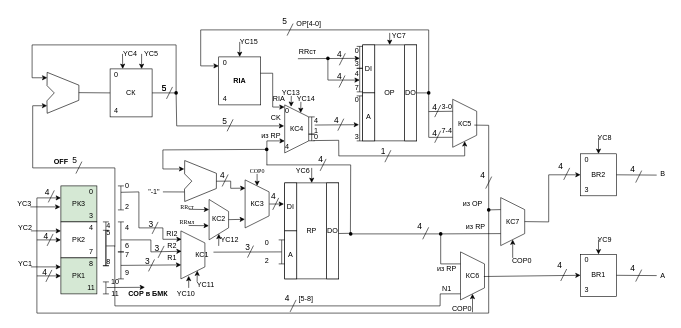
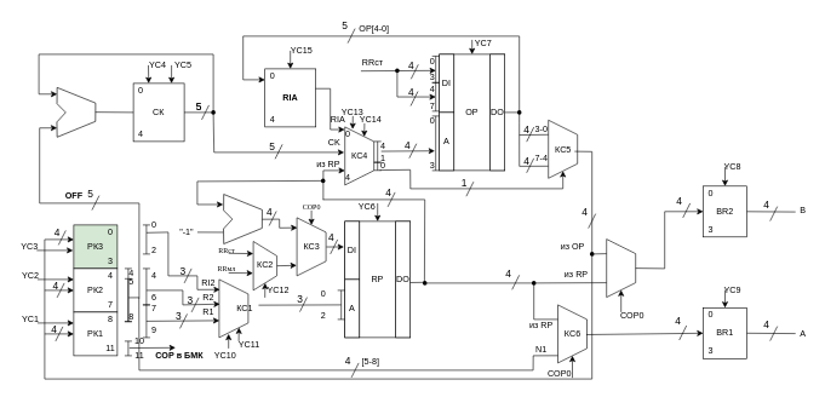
- <mxCell id="146" value="КС7" style="text;html=1;align=center;verticalAlign=middle;resizable=0;points=[];autosize=1;strokeColor=none;fillColor=none;" parent="1" vertex="1"><mxGeometry x="838" y="359.5" width="32" height="18" as="geometry" /></mxCell>
- <mxCell id="21" value="РК1" style="rounded=0;whiteSpace=wrap;html=1;fillColor=#d5e8d4;" parent="1" vertex="1"><mxGeometry x="101" y="429" width="60" height="60" as="geometry" /></mxCell>
+ <mxCell id="21" value="РК1" style="rounded=0;whiteSpace=wrap;html=1;" parent="1" vertex="1"><mxGeometry x="101" y="429" width="60" height="60" as="geometry" /></mxCell>
